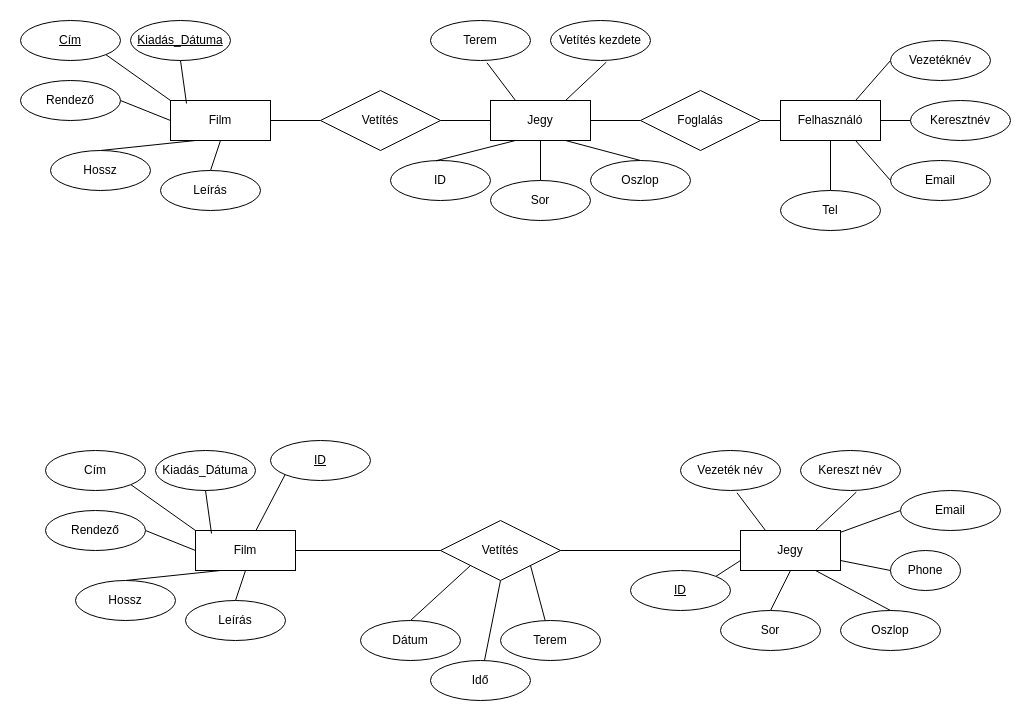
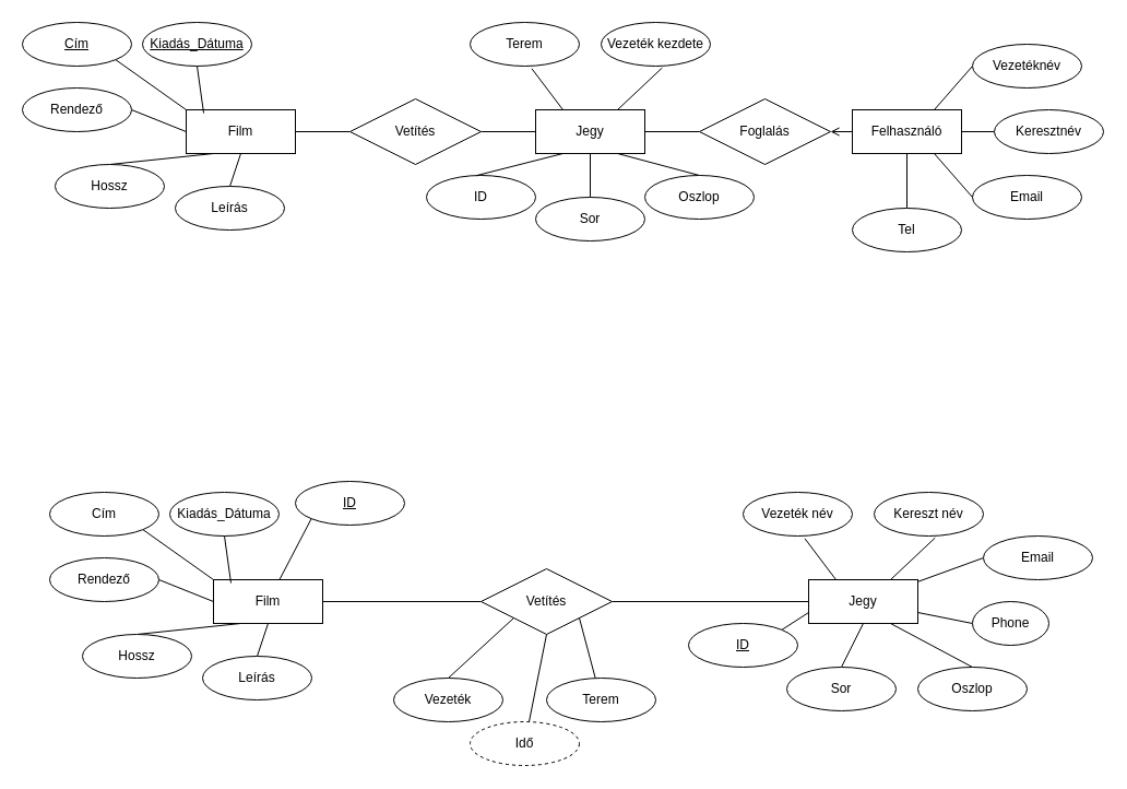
- <mxCell id="24" value="Vetítés kezdete" style="ellipse;whiteSpace=wrap;html=1;align=center;" vertex="1" parent="1"><mxGeometry x="550" y="20" width="100" height="40" as="geometry" /></mxCell>
+ <mxCell id="24" value="Vezeték kezdete" style="ellipse;whiteSpace=wrap;html=1;align=center;" vertex="1" parent="1"><mxGeometry x="550" y="20" width="100" height="40" as="geometry" /></mxCell>
- <mxCell id="4" style="edgeStyle=orthogonalEdgeStyle;rounded=0;orthogonalLoop=1;jettySize=auto;html=1;exitX=0;exitY=0.5;exitDx=0;exitDy=0;entryX=1;entryY=0.5;entryDx=0;entryDy=0;endArrow=none;endFill=0;" edge="1" parent="1" source="5" target="33"><mxGeometry relative="1" as="geometry" /></mxCell>
+ <mxCell id="4" style="edgeStyle=orthogonalEdgeStyle;rounded=0;orthogonalLoop=1;jettySize=auto;html=1;exitX=0;exitY=0.5;exitDx=0;exitDy=0;entryX=1;entryY=0.5;entryDx=0;entryDy=0;endArrow=open;endFill=0;" edge="1" parent="1" source="5" target="33"><mxGeometry relative="1" as="geometry" /></mxCell>
- <mxCell id="67" value="Dátum" style="ellipse;whiteSpace=wrap;html=1;align=center;" vertex="1" parent="1"><mxGeometry x="360" y="620" width="100" height="40" as="geometry" /></mxCell>
+ <mxCell id="67" value="Vezeték" style="ellipse;whiteSpace=wrap;html=1;align=center;" vertex="1" parent="1"><mxGeometry x="360" y="620" width="100" height="40" as="geometry" /></mxCell>
- <mxCell id="75" value="Idő" style="ellipse;whiteSpace=wrap;html=1;align=center;" vertex="1" parent="1"><mxGeometry x="430" y="660" width="100" height="40" as="geometry" /></mxCell>
+ <mxCell id="75" value="Idő" style="ellipse;whiteSpace=wrap;html=1;align=center;dashed=1;" vertex="1" parent="1"><mxGeometry x="430" y="660" width="100" height="40" as="geometry" /></mxCell>
